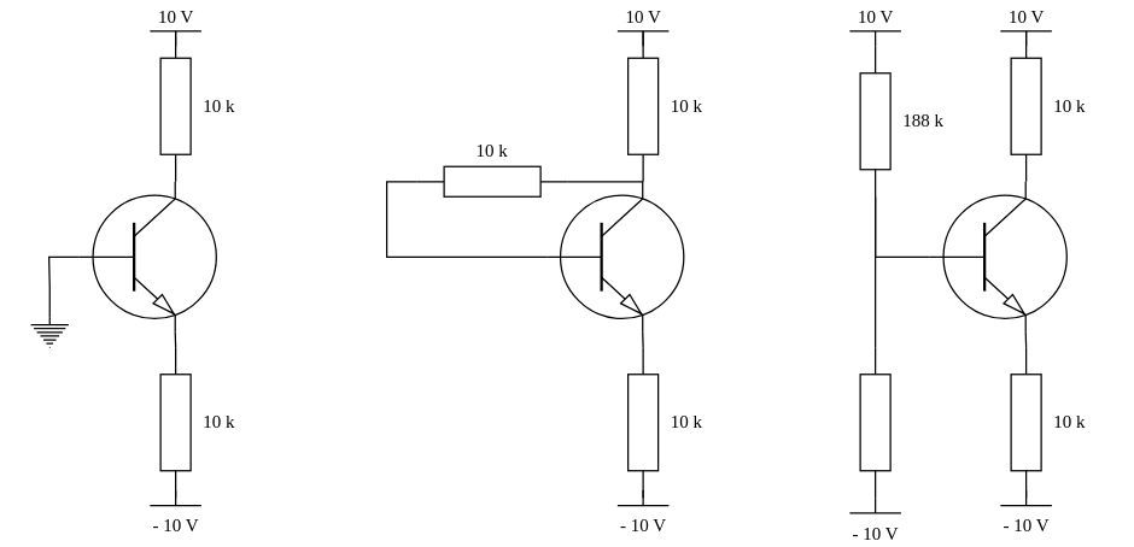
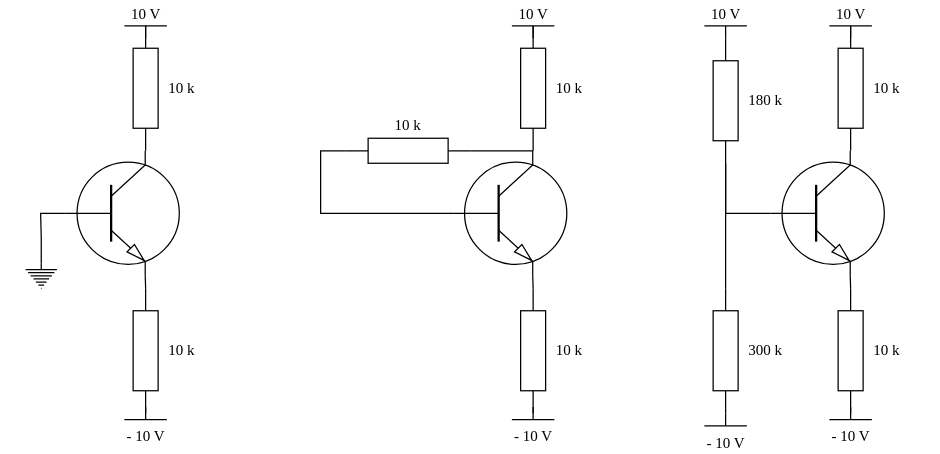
- <mxCell id="38" value="188 k" style="text;html=1;strokeColor=none;fillColor=none;align=center;verticalAlign=middle;whiteSpace=wrap;rounded=0;fontFamily=Charter;" vertex="1" parent="1"><mxGeometry x="597" y="70" width="30" height="20" as="geometry" /></mxCell>
+ <mxCell id="38" value="180 k" style="text;html=1;strokeColor=none;fillColor=none;align=center;verticalAlign=middle;whiteSpace=wrap;rounded=0;fontFamily=Charter;" vertex="1" parent="1"><mxGeometry x="597" y="70" width="30" height="20" as="geometry" /></mxCell>
+ <mxCell id="42" value="300 k" style="text;html=1;strokeColor=none;fillColor=none;align=center;verticalAlign=middle;whiteSpace=wrap;rounded=0;fontFamily=Charter;" vertex="1" parent="1"><mxGeometry x="597" y="270" width="30" height="20" as="geometry" /></mxCell>
